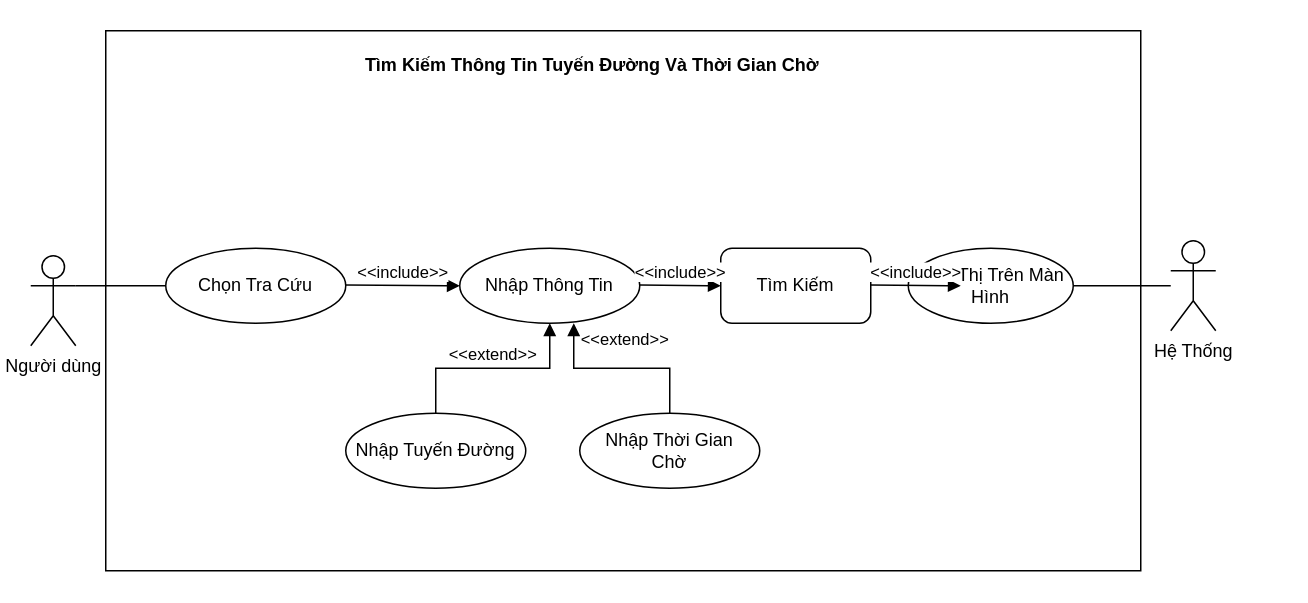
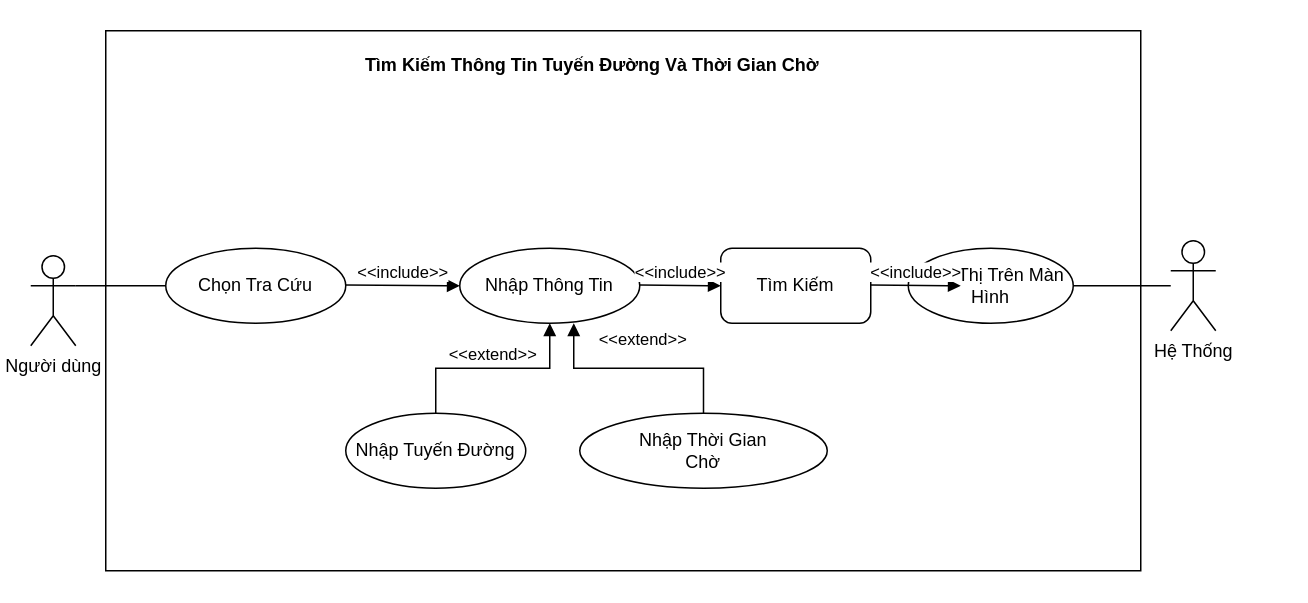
- <mxCell id="12" value="Nhập Thời Gian &lt;br&gt;Chờ" style="ellipse;whiteSpace=wrap;html=1;" vertex="1" parent="2"><mxGeometry x="366" y="245" width="120" height="50" as="geometry" /></mxCell>
+ <mxCell id="12" value="Nhập Thời Gian &lt;br&gt;Chờ" style="ellipse;whiteSpace=wrap;html=1;" vertex="1" parent="2"><mxGeometry x="366" y="245" width="165" height="50" as="geometry" /></mxCell>
